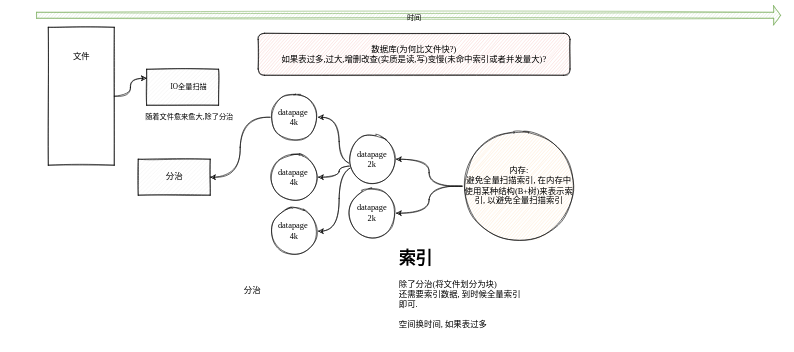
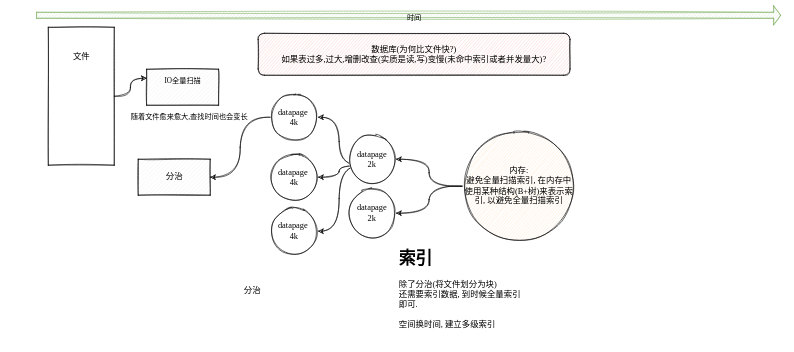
- <mxCell id="8" value="IO全量扫描" style="text;html=1;align=center;verticalAlign=middle;resizable=0;points=[];autosize=1;strokeColor=none;fillColor=none;fontFamily=Comic Sans MS;" vertex="1" parent="1"><mxGeometry x="274" y="135" width="80" height="20" as="geometry" /></mxCell>
+ <mxCell id="8" value="IO全量扫描" style="text;html=1;align=center;verticalAlign=middle;resizable=0;points=[];autosize=1;strokeColor=none;fillColor=none;fontFamily=Comic Sans MS;" vertex="1" parent="1"><mxGeometry x="264" y="125" width="80" height="20" as="geometry" /></mxCell>
- <mxCell id="9" value="随着文件愈来愈大,除了分治" style="text;html=1;align=center;verticalAlign=middle;resizable=0;points=[];autosize=1;strokeColor=none;fillColor=none;fontFamily=Comic Sans MS;" vertex="1" parent="1"><mxGeometry x="210" y="185" width="210" height="20" as="geometry" /></mxCell>
+ <mxCell id="9" value="随着文件愈来愈大,查找时间也会变长" style="text;html=1;align=center;verticalAlign=middle;resizable=0;points=[];autosize=1;strokeColor=none;fillColor=none;fontFamily=Comic Sans MS;" vertex="1" parent="1"><mxGeometry x="210" y="185" width="210" height="20" as="geometry" /></mxCell>
- <mxCell id="22" value="&lt;h1&gt;索引&lt;/h1&gt;&lt;div&gt;除了分治(将文件划分为块)&lt;/div&gt;&lt;div&gt;还需要索引数据, 到时候全量索引即可.&lt;/div&gt;&lt;div&gt;&lt;br&gt;&lt;/div&gt;&lt;div&gt;空间换时间, 如果表过多&lt;/div&gt;" style="text;html=1;strokeColor=none;fillColor=none;spacing=5;spacingTop=-20;whiteSpace=wrap;overflow=hidden;rounded=0;sketch=1;fontFamily=Comic Sans MS;fontSize=14;" vertex="1" parent="1"><mxGeometry x="660" y="405" width="220" height="160" as="geometry" /></mxCell>
+ <mxCell id="22" value="&lt;h1&gt;索引&lt;/h1&gt;&lt;div&gt;除了分治(将文件划分为块)&lt;/div&gt;&lt;div&gt;还需要索引数据, 到时候全量索引即可.&lt;/div&gt;&lt;div&gt;&lt;br&gt;&lt;/div&gt;&lt;div&gt;空间换时间, 建立多级索引&lt;/div&gt;" style="text;html=1;strokeColor=none;fillColor=none;spacing=5;spacingTop=-20;whiteSpace=wrap;overflow=hidden;rounded=0;sketch=1;fontFamily=Comic Sans MS;fontSize=14;" vertex="1" parent="1"><mxGeometry x="660" y="405" width="220" height="160" as="geometry" /></mxCell>
